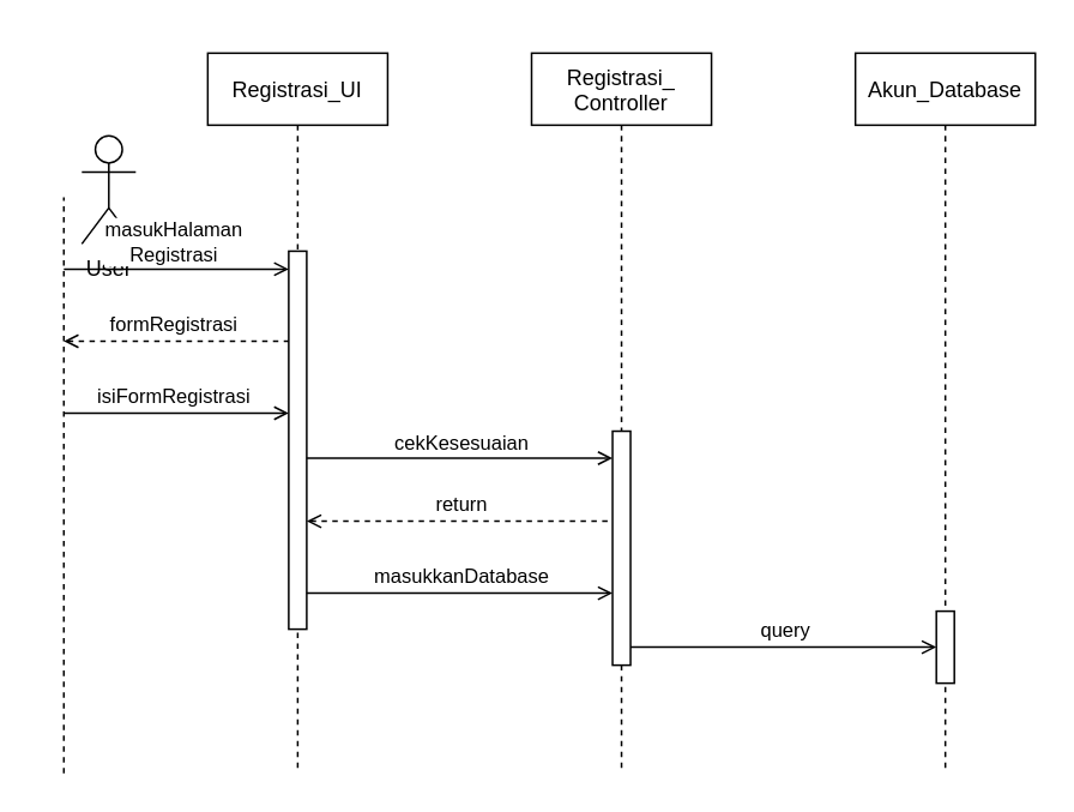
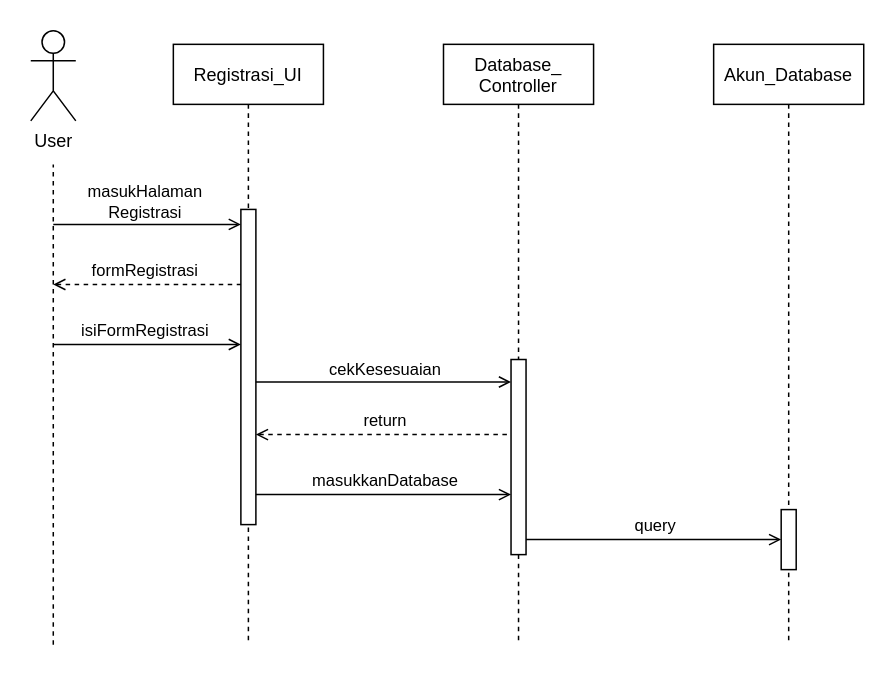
- <mxCell id="4" value="Registrasi_&#10;Controller" style="shape=umlLifeline;perimeter=lifelinePerimeter;container=1;collapsible=0;recursiveResize=0;rounded=0;shadow=0;strokeWidth=1;" parent="1" vertex="1"><mxGeometry x="295" y="29" width="100" height="400" as="geometry" /></mxCell>
+ <mxCell id="4" value="Database_&#10;Controller" style="shape=umlLifeline;perimeter=lifelinePerimeter;container=1;collapsible=0;recursiveResize=0;rounded=0;shadow=0;strokeWidth=1;" parent="1" vertex="1"><mxGeometry x="295" y="29" width="100" height="400" as="geometry" /></mxCell>
- <mxCell id="6" value="User" style="shape=umlActor;verticalLabelPosition=bottom;verticalAlign=top;html=1;outlineConnect=0;" vertex="1" parent="1"><mxGeometry x="45" y="75" width="30" height="60" as="geometry" /></mxCell>
+ <mxCell id="6" value="User" style="shape=umlActor;verticalLabelPosition=bottom;verticalAlign=top;html=1;outlineConnect=0;" vertex="1" parent="1"><mxGeometry x="20" y="20" width="30" height="60" as="geometry" /></mxCell>
